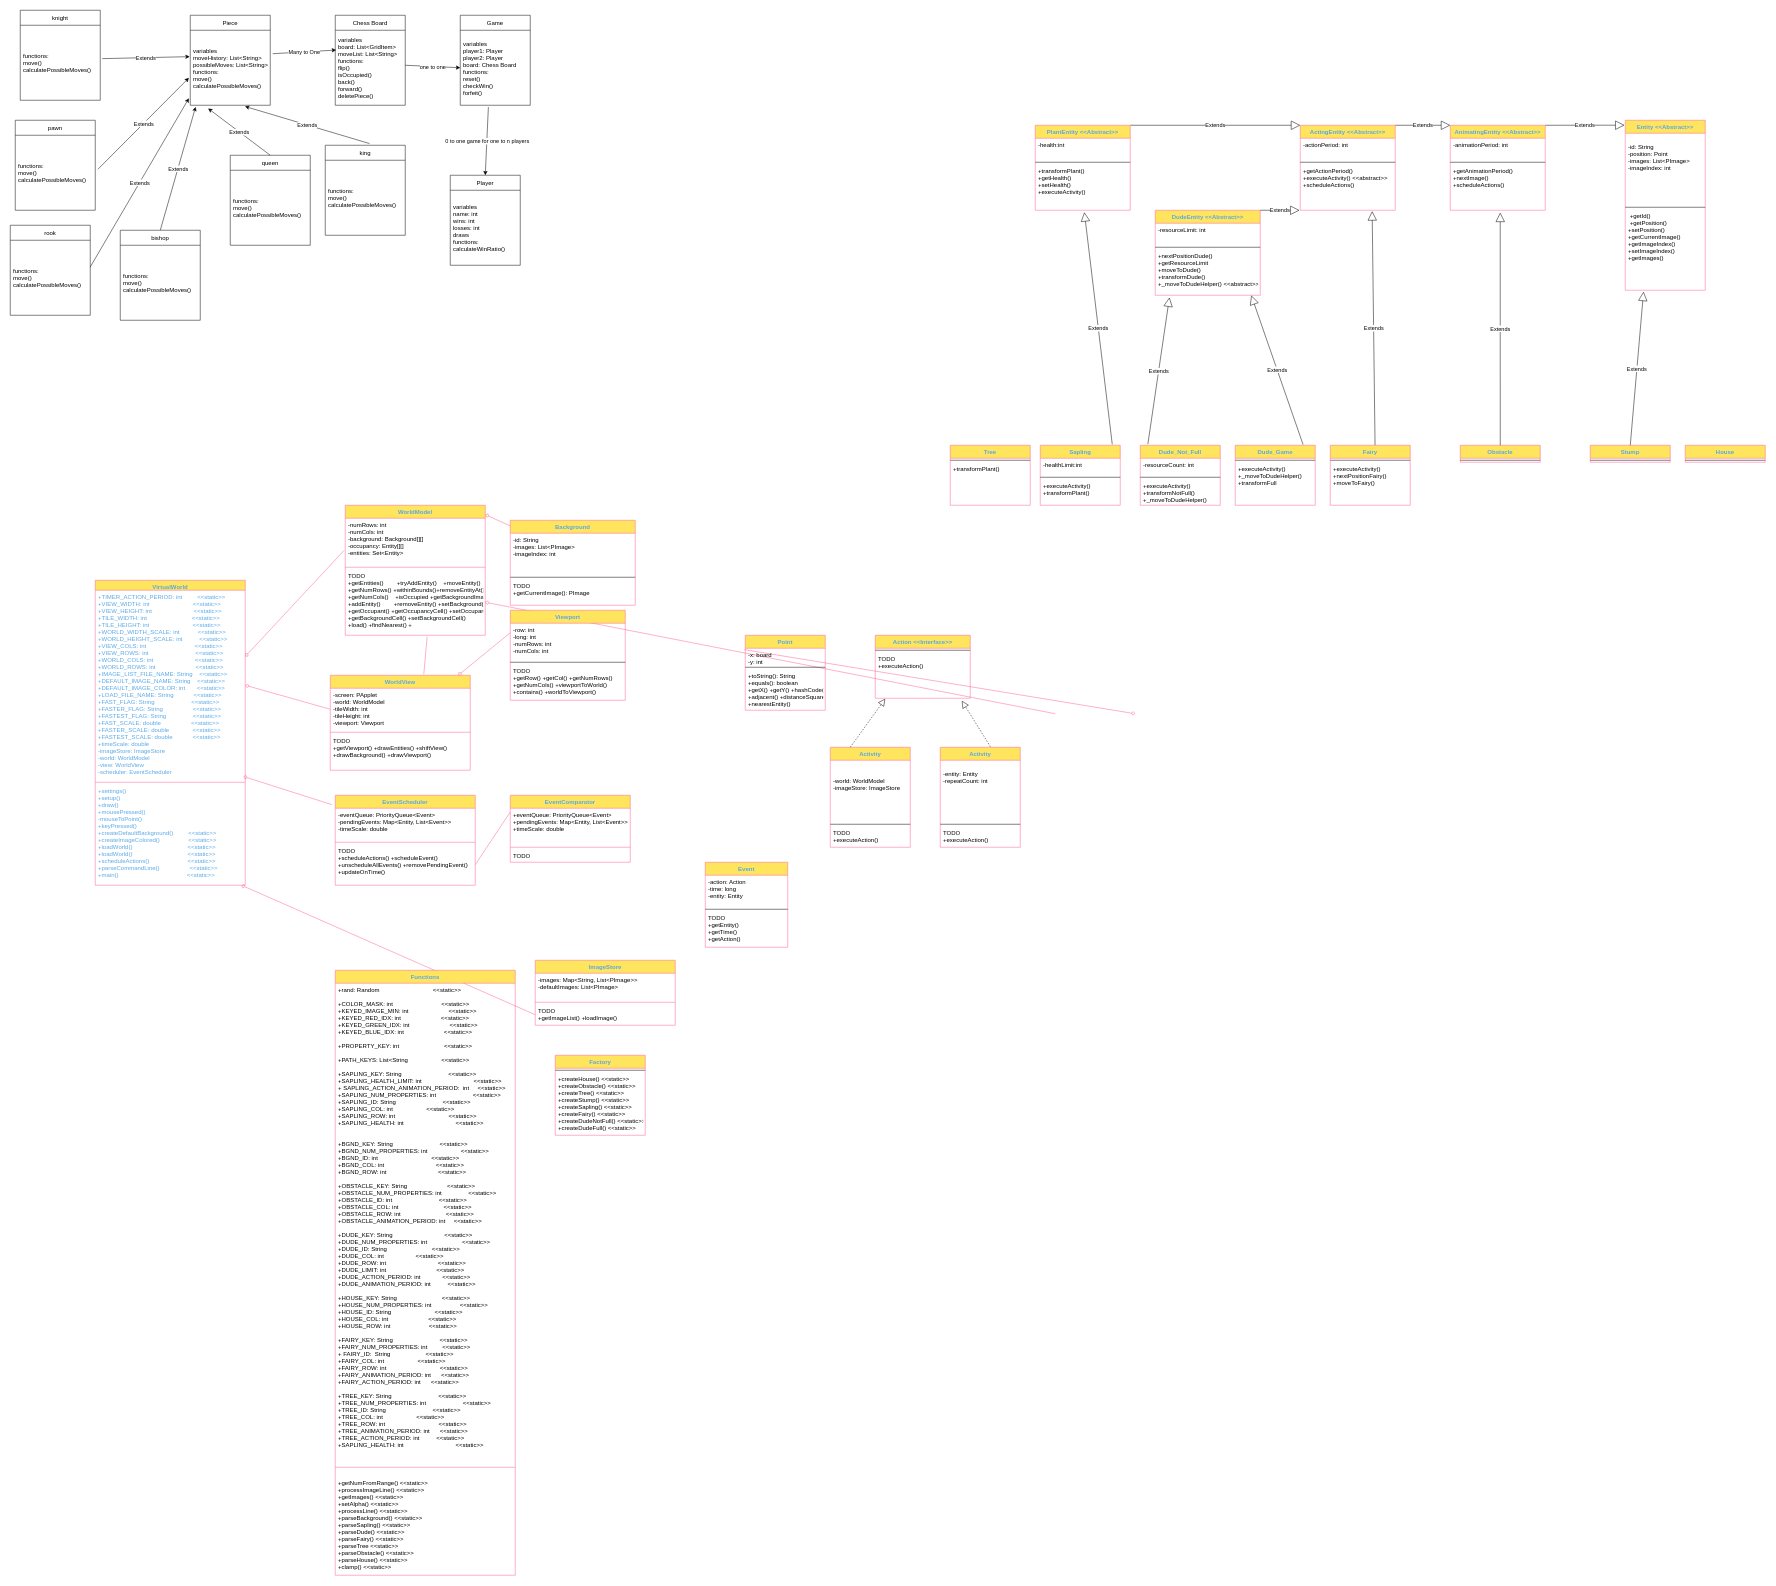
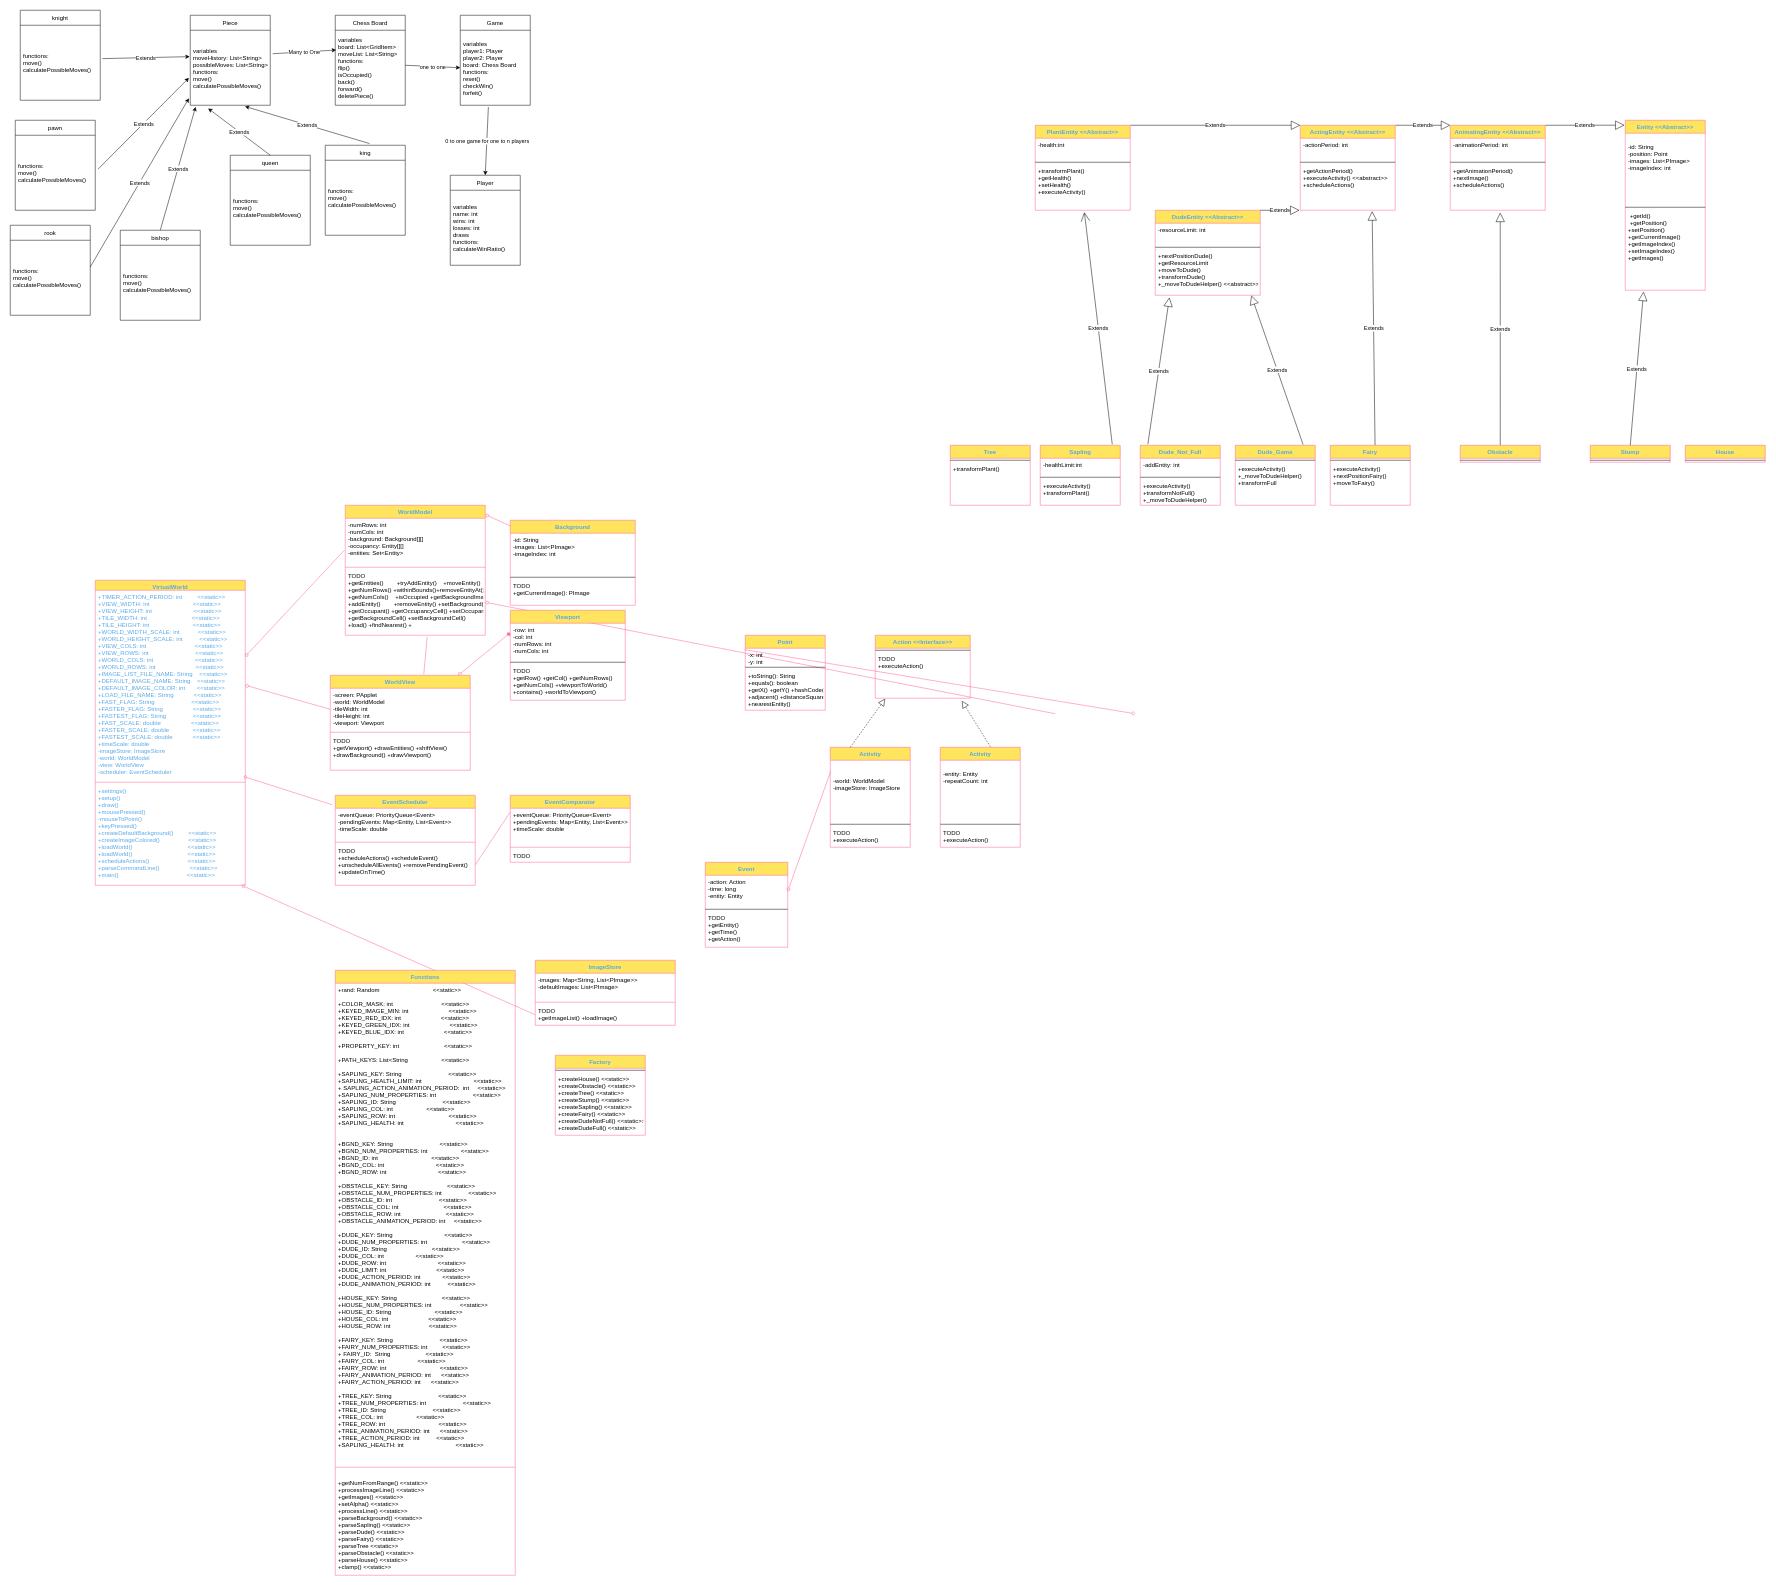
- <mxCell id="118" value="Extends" style="endArrow=block;endSize=16;endFill=0;html=1;rounded=0;exitX=0.9;exitY=-0.015;exitDx=0;exitDy=0;entryX=0.517;entryY=1.043;entryDx=0;entryDy=0;entryPerimeter=0;exitPerimeter=0;" parent="1" source="66" target="107" edge="1"><mxGeometry width="160" relative="1" as="geometry"><mxPoint x="2189.76" y="1334.904" as="sourcePoint" /><mxPoint x="2767.91" y="1136.244" as="targetPoint" /></mxGeometry></mxCell>
+ <mxCell id="118" value="Extends" style="endArrow=open;endSize=16;endFill=0;html=1;rounded=0;exitX=0.9;exitY=-0.015;exitDx=0;exitDy=0;entryX=0.517;entryY=1.043;entryDx=0;entryDy=0;entryPerimeter=0;exitPerimeter=0;" parent="1" source="66" target="107" edge="1"><mxGeometry width="160" relative="1" as="geometry"><mxPoint x="2189.76" y="1334.904" as="sourcePoint" /><mxPoint x="2767.91" y="1136.244" as="targetPoint" /></mxGeometry></mxCell>
- <mxCell id="78" value="-resourceCount: int&#10;" style="text;strokeColor=none;fillColor=none;align=left;verticalAlign=top;spacingLeft=4;spacingRight=4;overflow=hidden;rotatable=0;points=[[0,0.5],[1,0.5]];portConstraint=eastwest;" parent="77" vertex="1"><mxGeometry y="26" width="160" height="34" as="geometry" /></mxCell>
+ <mxCell id="78" value="-addEntity: int&#10;" style="text;strokeColor=none;fillColor=none;align=left;verticalAlign=top;spacingLeft=4;spacingRight=4;overflow=hidden;rotatable=0;points=[[0,0.5],[1,0.5]];portConstraint=eastwest;" parent="77" vertex="1"><mxGeometry y="26" width="160" height="34" as="geometry" /></mxCell>
- <mxCell id="49" value="-row: int&#10;-long: int&#10;-numRows: int&#10;-numCols: int" style="text;strokeColor=none;fillColor=none;align=left;verticalAlign=top;spacingLeft=4;spacingRight=4;overflow=hidden;rotatable=0;points=[[0,0.5],[1,0.5]];portConstraint=eastwest;" parent="48" vertex="1"><mxGeometry y="26" width="230" height="74" as="geometry" /></mxCell>
+ <mxCell id="49" value="-row: int&#10;-col: int&#10;-numRows: int&#10;-numCols: int" style="text;strokeColor=none;fillColor=none;align=left;verticalAlign=top;spacingLeft=4;spacingRight=4;overflow=hidden;rotatable=0;points=[[0,0.5],[1,0.5]];portConstraint=eastwest;" parent="48" vertex="1"><mxGeometry y="26" width="230" height="74" as="geometry" /></mxCell>
- <mxCell id="4" value="" style="graphMlID=e2;endArrow=none;strokeColor=#FF6392;strokeWidth=1.0;startArrow=diamond;startFill=0;endFill=1;fontColor=#5AA9E6;entryX=0;entryY=0.25;entryDx=0;entryDy=0;" parent="1" source="21" target="48" edge="1"><mxGeometry relative="1" as="geometry"><mxPoint x="818" y="1250" as="sourcePoint" /></mxGeometry></mxCell>
+ <mxCell id="4" value="" style="graphMlID=e2;endArrow=diamond;strokeColor=#FF6392;strokeWidth=1.0;startArrow=diamond;startFill=0;endFill=1;fontColor=#5AA9E6;entryX=0;entryY=0.25;entryDx=0;entryDy=0;" parent="1" source="21" target="48" edge="1"><mxGeometry relative="1" as="geometry"><mxPoint x="818" y="1250" as="sourcePoint" /></mxGeometry></mxCell>
- <mxCell id="57" value="-x: board&#10;-y: int" style="text;strokeColor=none;fillColor=none;align=left;verticalAlign=top;spacingLeft=4;spacingRight=4;overflow=hidden;rotatable=0;points=[[0,0.5],[1,0.5]];portConstraint=eastwest;" parent="56" vertex="1"><mxGeometry y="26" width="160" height="34" as="geometry" /></mxCell>
+ <mxCell id="57" value="-x: int&#10;-y: int" style="text;strokeColor=none;fillColor=none;align=left;verticalAlign=top;spacingLeft=4;spacingRight=4;overflow=hidden;rotatable=0;points=[[0,0.5],[1,0.5]];portConstraint=eastwest;" parent="56" vertex="1"><mxGeometry y="26" width="160" height="34" as="geometry" /></mxCell>
+ <mxCell id="11" value="" style="graphMlID=e11;endArrow=none;strokeColor=#FF6392;strokeWidth=1.0;startArrow=diamond;startFill=0;endFill=1;fontColor=#5AA9E6;exitX=1;exitY=0.5;exitDx=0;exitDy=0;entryX=0.006;entryY=0.178;entryDx=0;entryDy=0;entryPerimeter=0;" parent="1" source="53" target="61" edge="1"><mxGeometry relative="1" as="geometry" /></mxCell>
